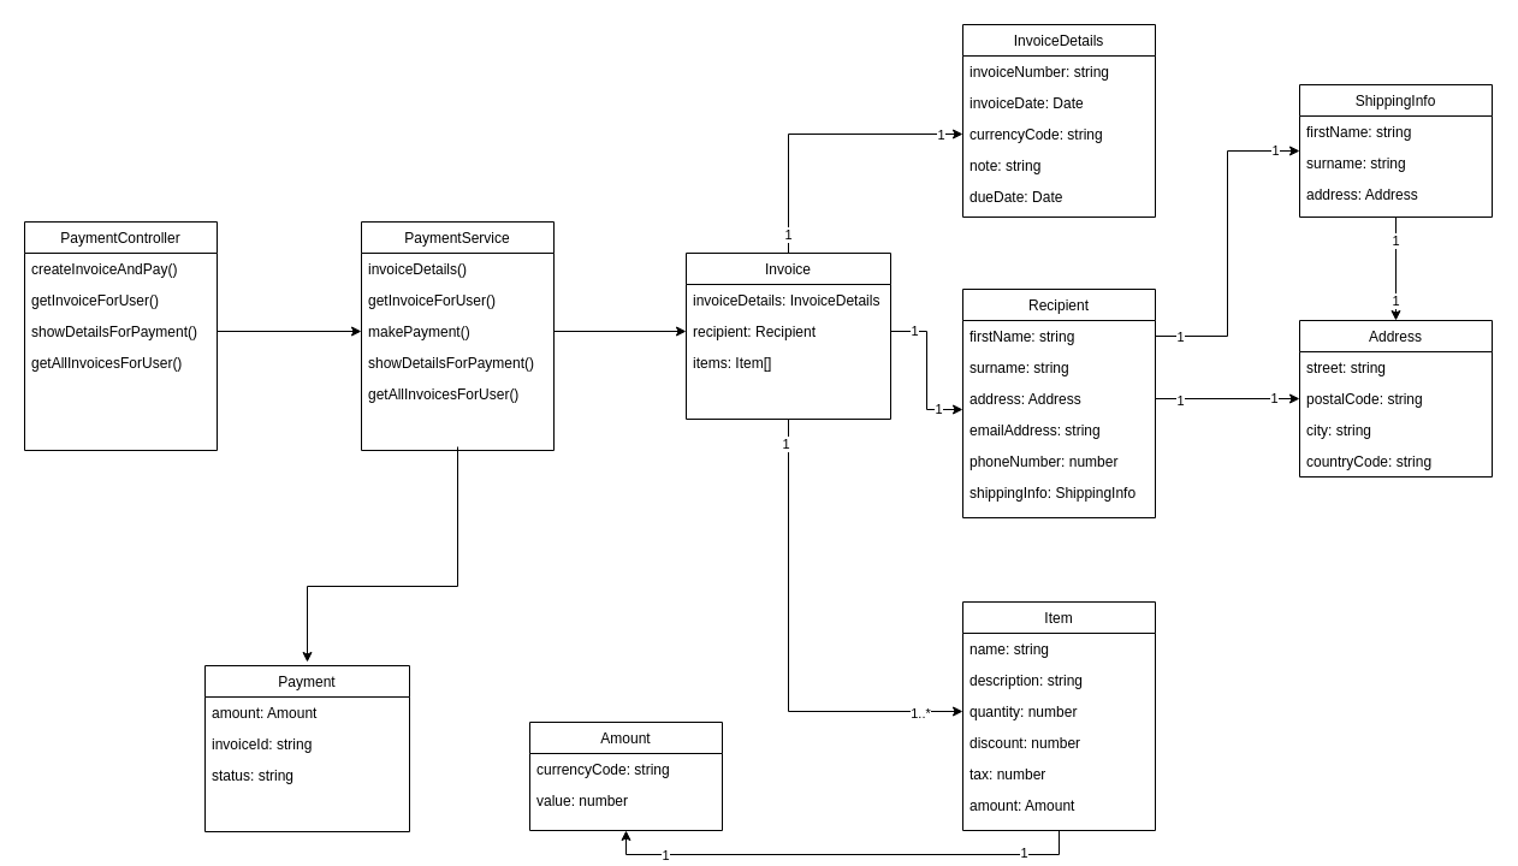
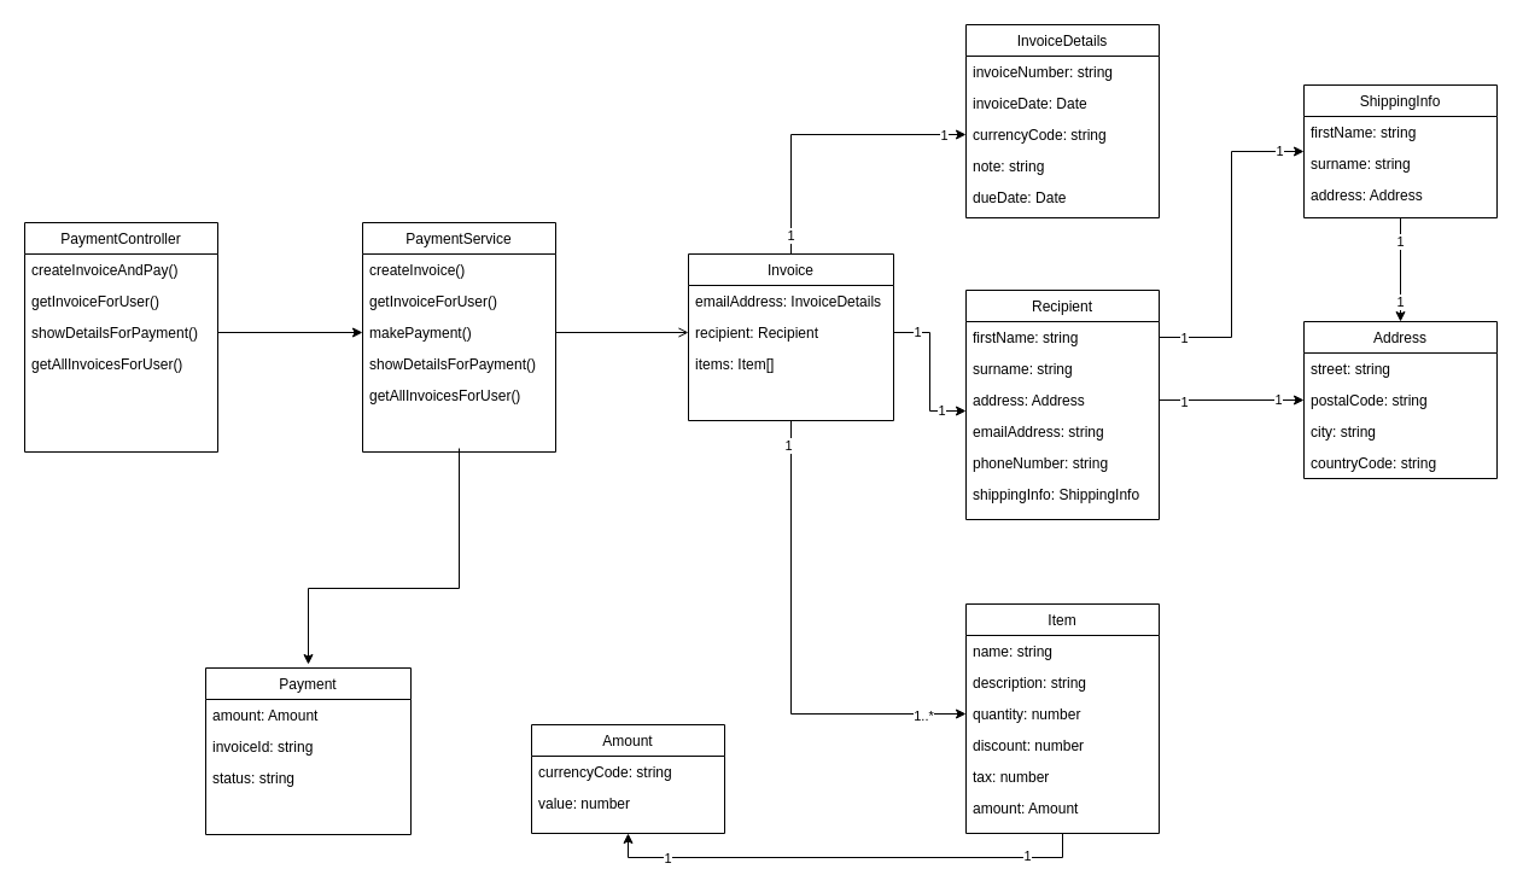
- <mxCell id="63" value="invoiceDetails()" style="text;align=left;verticalAlign=top;spacingLeft=4;spacingRight=4;overflow=hidden;rotatable=0;points=[[0,0.5],[1,0.5]];portConstraint=eastwest;" vertex="1" parent="62"><mxGeometry y="26" width="160" height="26" as="geometry" /></mxCell>
+ <mxCell id="63" value="createInvoice()" style="text;align=left;verticalAlign=top;spacingLeft=4;spacingRight=4;overflow=hidden;rotatable=0;points=[[0,0.5],[1,0.5]];portConstraint=eastwest;" vertex="1" parent="62"><mxGeometry y="26" width="160" height="26" as="geometry" /></mxCell>
- <mxCell id="9" value="invoiceDetails: InvoiceDetails" style="text;align=left;verticalAlign=top;spacingLeft=4;spacingRight=4;overflow=hidden;rotatable=0;points=[[0,0.5],[1,0.5]];portConstraint=eastwest;" parent="8" vertex="1"><mxGeometry y="26" width="170" height="26" as="geometry" /></mxCell>
+ <mxCell id="9" value="emailAddress: InvoiceDetails" style="text;align=left;verticalAlign=top;spacingLeft=4;spacingRight=4;overflow=hidden;rotatable=0;points=[[0,0.5],[1,0.5]];portConstraint=eastwest;" parent="8" vertex="1"><mxGeometry y="26" width="170" height="26" as="geometry" /></mxCell>
- <mxCell id="69" style="edgeStyle=orthogonalEdgeStyle;rounded=0;orthogonalLoop=1;jettySize=auto;html=1;entryX=0;entryY=0.5;entryDx=0;entryDy=0;" edge="1" parent="1" source="65" target="10"><mxGeometry relative="1" as="geometry" /></mxCell>
+ <mxCell id="69" style="edgeStyle=orthogonalEdgeStyle;rounded=0;orthogonalLoop=1;jettySize=auto;html=1;entryX=0;entryY=0.5;entryDx=0;entryDy=0;endArrow=open;" edge="1" parent="1" source="65" target="10"><mxGeometry relative="1" as="geometry" /></mxCell>
- <mxCell id="25" value="phoneNumber: number" style="text;align=left;verticalAlign=top;spacingLeft=4;spacingRight=4;overflow=hidden;rotatable=0;points=[[0,0.5],[1,0.5]];portConstraint=eastwest;" vertex="1" parent="20"><mxGeometry y="130" width="160" height="26" as="geometry" /></mxCell>
+ <mxCell id="25" value="phoneNumber: string" style="text;align=left;verticalAlign=top;spacingLeft=4;spacingRight=4;overflow=hidden;rotatable=0;points=[[0,0.5],[1,0.5]];portConstraint=eastwest;" vertex="1" parent="20"><mxGeometry y="130" width="160" height="26" as="geometry" /></mxCell>
